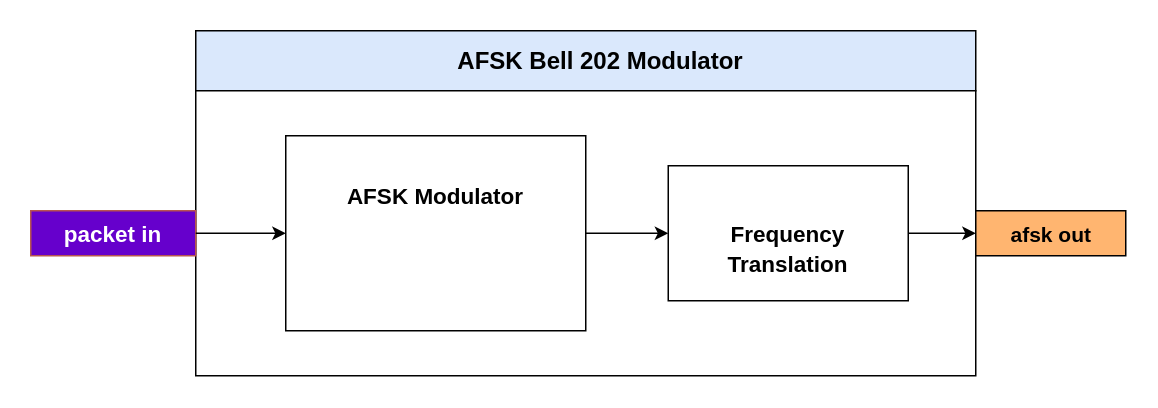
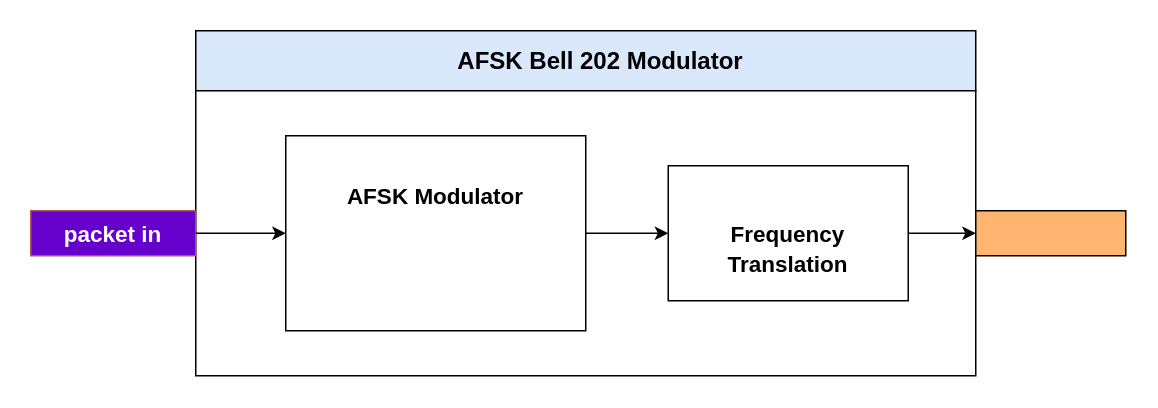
- <mxCell id="9" value="&lt;font size=&quot;1&quot;&gt;&lt;b style=&quot;font-size: 14px&quot;&gt;afsk out&lt;/b&gt;&lt;/font&gt;" style="text;html=1;strokeColor=none;fillColor=none;align=center;verticalAlign=middle;whiteSpace=wrap;rounded=0;labelBackgroundColor=none;fontSize=16;" parent="1" vertex="1"><mxGeometry x="657.5" y="145" width="85" height="20" as="geometry" /></mxCell>
